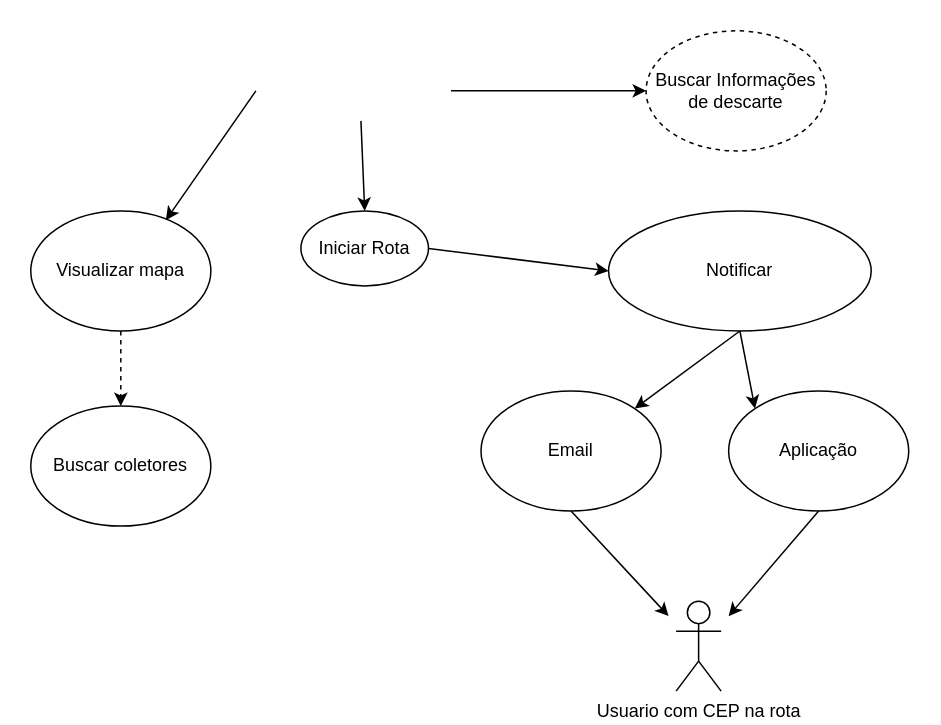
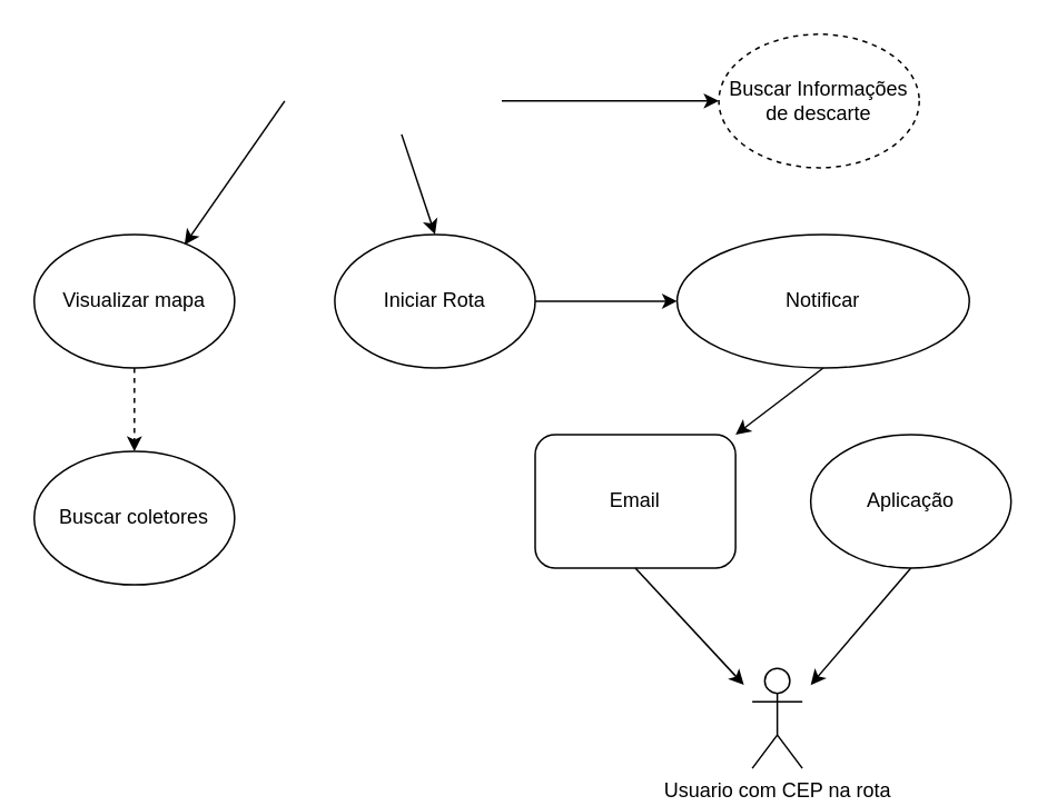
- <mxCell id="9" value="Iniciar Rota" style="ellipse;whiteSpace=wrap;html=1;labelBackgroundColor=none;" vertex="1" parent="1"><mxGeometry x="200" y="140" width="85" height="50" as="geometry" /></mxCell>
+ <mxCell id="9" value="Iniciar Rota" style="ellipse;whiteSpace=wrap;html=1;labelBackgroundColor=none;" vertex="1" parent="1"><mxGeometry x="200" y="140" width="120" height="80" as="geometry" /></mxCell>
- <mxCell id="15" value="" style="endArrow=classic;html=1;rounded=0;exitX=0.5;exitY=1;exitDx=0;exitDy=0;entryX=0;entryY=0;entryDx=0;entryDy=0;" edge="1" parent="1" source="10" target="13"><mxGeometry width="50" height="50" relative="1" as="geometry"><mxPoint x="245" y="290" as="sourcePoint" /><mxPoint x="295" y="240" as="targetPoint" /></mxGeometry></mxCell>
- <mxCell id="12" value="Email" style="ellipse;whiteSpace=wrap;html=1;" vertex="1" parent="1"><mxGeometry x="320" y="260" width="120" height="80" as="geometry" /></mxCell>
+ <mxCell id="12" value="Email" style="whiteSpace=wrap;html=1;rounded=1;" vertex="1" parent="1"><mxGeometry x="320" y="260" width="120" height="80" as="geometry" /></mxCell>
